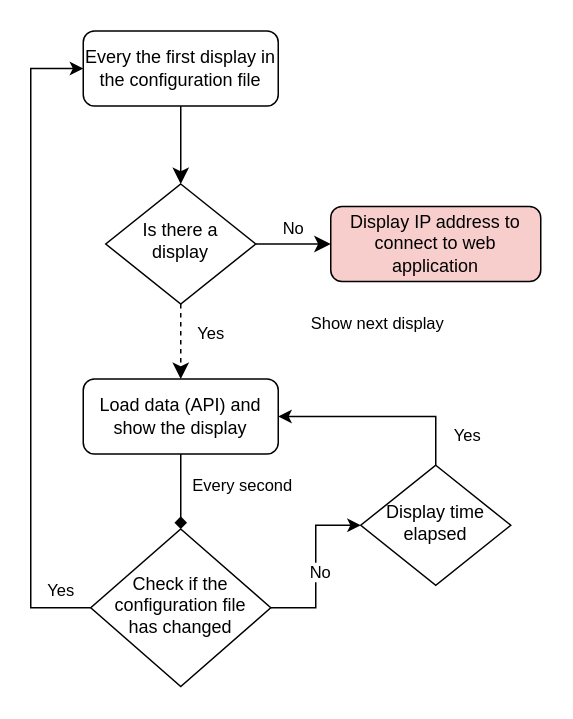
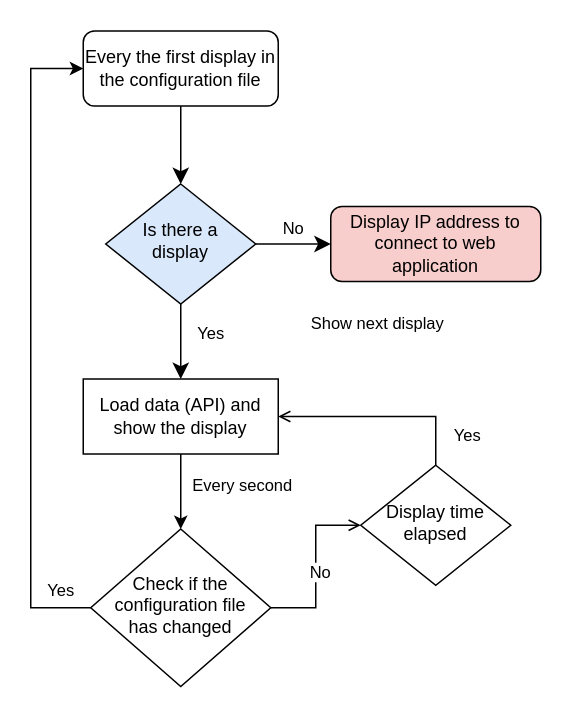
- <mxCell id="6" value="Is there a display" style="rhombus;whiteSpace=wrap;html=1;shadow=0;fontFamily=Helvetica;fontSize=12;align=center;strokeWidth=1;spacing=6;spacingTop=-4;" parent="1" vertex="1"><mxGeometry x="70" y="122" width="100" height="80" as="geometry" /></mxCell>
+ <mxCell id="6" value="Is there a display" style="rhombus;whiteSpace=wrap;html=1;shadow=0;fontFamily=Helvetica;fontSize=12;align=center;strokeWidth=1;spacing=6;spacingTop=-4;fillColor=#dae8fc;" parent="1" vertex="1"><mxGeometry x="70" y="122" width="100" height="80" as="geometry" /></mxCell>
- <mxCell id="4" value="Yes" style="rounded=0;html=1;jettySize=auto;orthogonalLoop=1;fontSize=11;endArrow=classic;endFill=1;endSize=8;strokeWidth=1;shadow=0;labelBackgroundColor=none;edgeStyle=orthogonalEdgeStyle;entryX=0.5;entryY=0;entryDx=0;entryDy=0;dashed=1;" parent="1" source="6" target="10" edge="1"><mxGeometry x="-0.2" y="20" relative="1" as="geometry"><mxPoint as="offset" /><mxPoint x="120" y="242" as="targetPoint" /></mxGeometry></mxCell>
+ <mxCell id="4" value="Yes" style="rounded=0;html=1;jettySize=auto;orthogonalLoop=1;fontSize=11;endArrow=classic;endFill=1;endSize=8;strokeWidth=1;shadow=0;labelBackgroundColor=none;edgeStyle=orthogonalEdgeStyle;entryX=0.5;entryY=0;entryDx=0;entryDy=0;" parent="1" source="6" target="10" edge="1"><mxGeometry x="-0.2" y="20" relative="1" as="geometry"><mxPoint as="offset" /><mxPoint x="120" y="242" as="targetPoint" /></mxGeometry></mxCell>
- <mxCell id="10" value="Load data (API) and show the display" style="rounded=1;whiteSpace=wrap;html=1;fontSize=12;glass=0;strokeWidth=1;shadow=0;" vertex="1" parent="1"><mxGeometry x="55" y="252" width="130" height="50" as="geometry" /></mxCell>
+ <mxCell id="10" value="Load data (API) and show the display" style="whiteSpace=wrap;html=1;fontSize=12;glass=0;strokeWidth=1;shadow=0;rounded=0;" vertex="1" parent="1"><mxGeometry x="55" y="252" width="130" height="50" as="geometry" /></mxCell>
- <mxCell id="16" style="edgeStyle=orthogonalEdgeStyle;rounded=0;orthogonalLoop=1;jettySize=auto;html=1;entryX=1;entryY=0.5;entryDx=0;entryDy=0;" edge="1" parent="1" source="19" target="10"><mxGeometry relative="1" as="geometry"><Array as="points"><mxPoint x="290" y="277" /></Array></mxGeometry></mxCell>
+ <mxCell id="16" style="edgeStyle=orthogonalEdgeStyle;rounded=0;orthogonalLoop=1;jettySize=auto;html=1;entryX=1;entryY=0.5;entryDx=0;entryDy=0;endArrow=open;" edge="1" parent="1" source="19" target="10"><mxGeometry relative="1" as="geometry"><Array as="points"><mxPoint x="290" y="277" /></Array></mxGeometry></mxCell>
- <mxCell id="8" style="edgeStyle=orthogonalEdgeStyle;rounded=0;orthogonalLoop=1;jettySize=auto;html=1;entryX=0.5;entryY=0;entryDx=0;entryDy=0;endArrow=diamond;" edge="1" parent="1" source="10" target="15"><mxGeometry relative="1" as="geometry"><mxPoint x="120" y="342" as="targetPoint" /></mxGeometry></mxCell>
+ <mxCell id="8" style="edgeStyle=orthogonalEdgeStyle;rounded=0;orthogonalLoop=1;jettySize=auto;html=1;entryX=0.5;entryY=0;entryDx=0;entryDy=0;" edge="1" parent="1" source="10" target="15"><mxGeometry relative="1" as="geometry"><mxPoint x="120" y="342" as="targetPoint" /></mxGeometry></mxCell>
- <mxCell id="13" style="edgeStyle=orthogonalEdgeStyle;rounded=0;orthogonalLoop=1;jettySize=auto;html=1;entryX=0;entryY=0.5;entryDx=0;entryDy=0;" edge="1" parent="1" source="15" target="19"><mxGeometry relative="1" as="geometry" /></mxCell>
+ <mxCell id="13" style="edgeStyle=orthogonalEdgeStyle;rounded=0;orthogonalLoop=1;jettySize=auto;html=1;entryX=0;entryY=0.5;entryDx=0;entryDy=0;endArrow=open;" edge="1" parent="1" source="15" target="19"><mxGeometry relative="1" as="geometry" /></mxCell>
